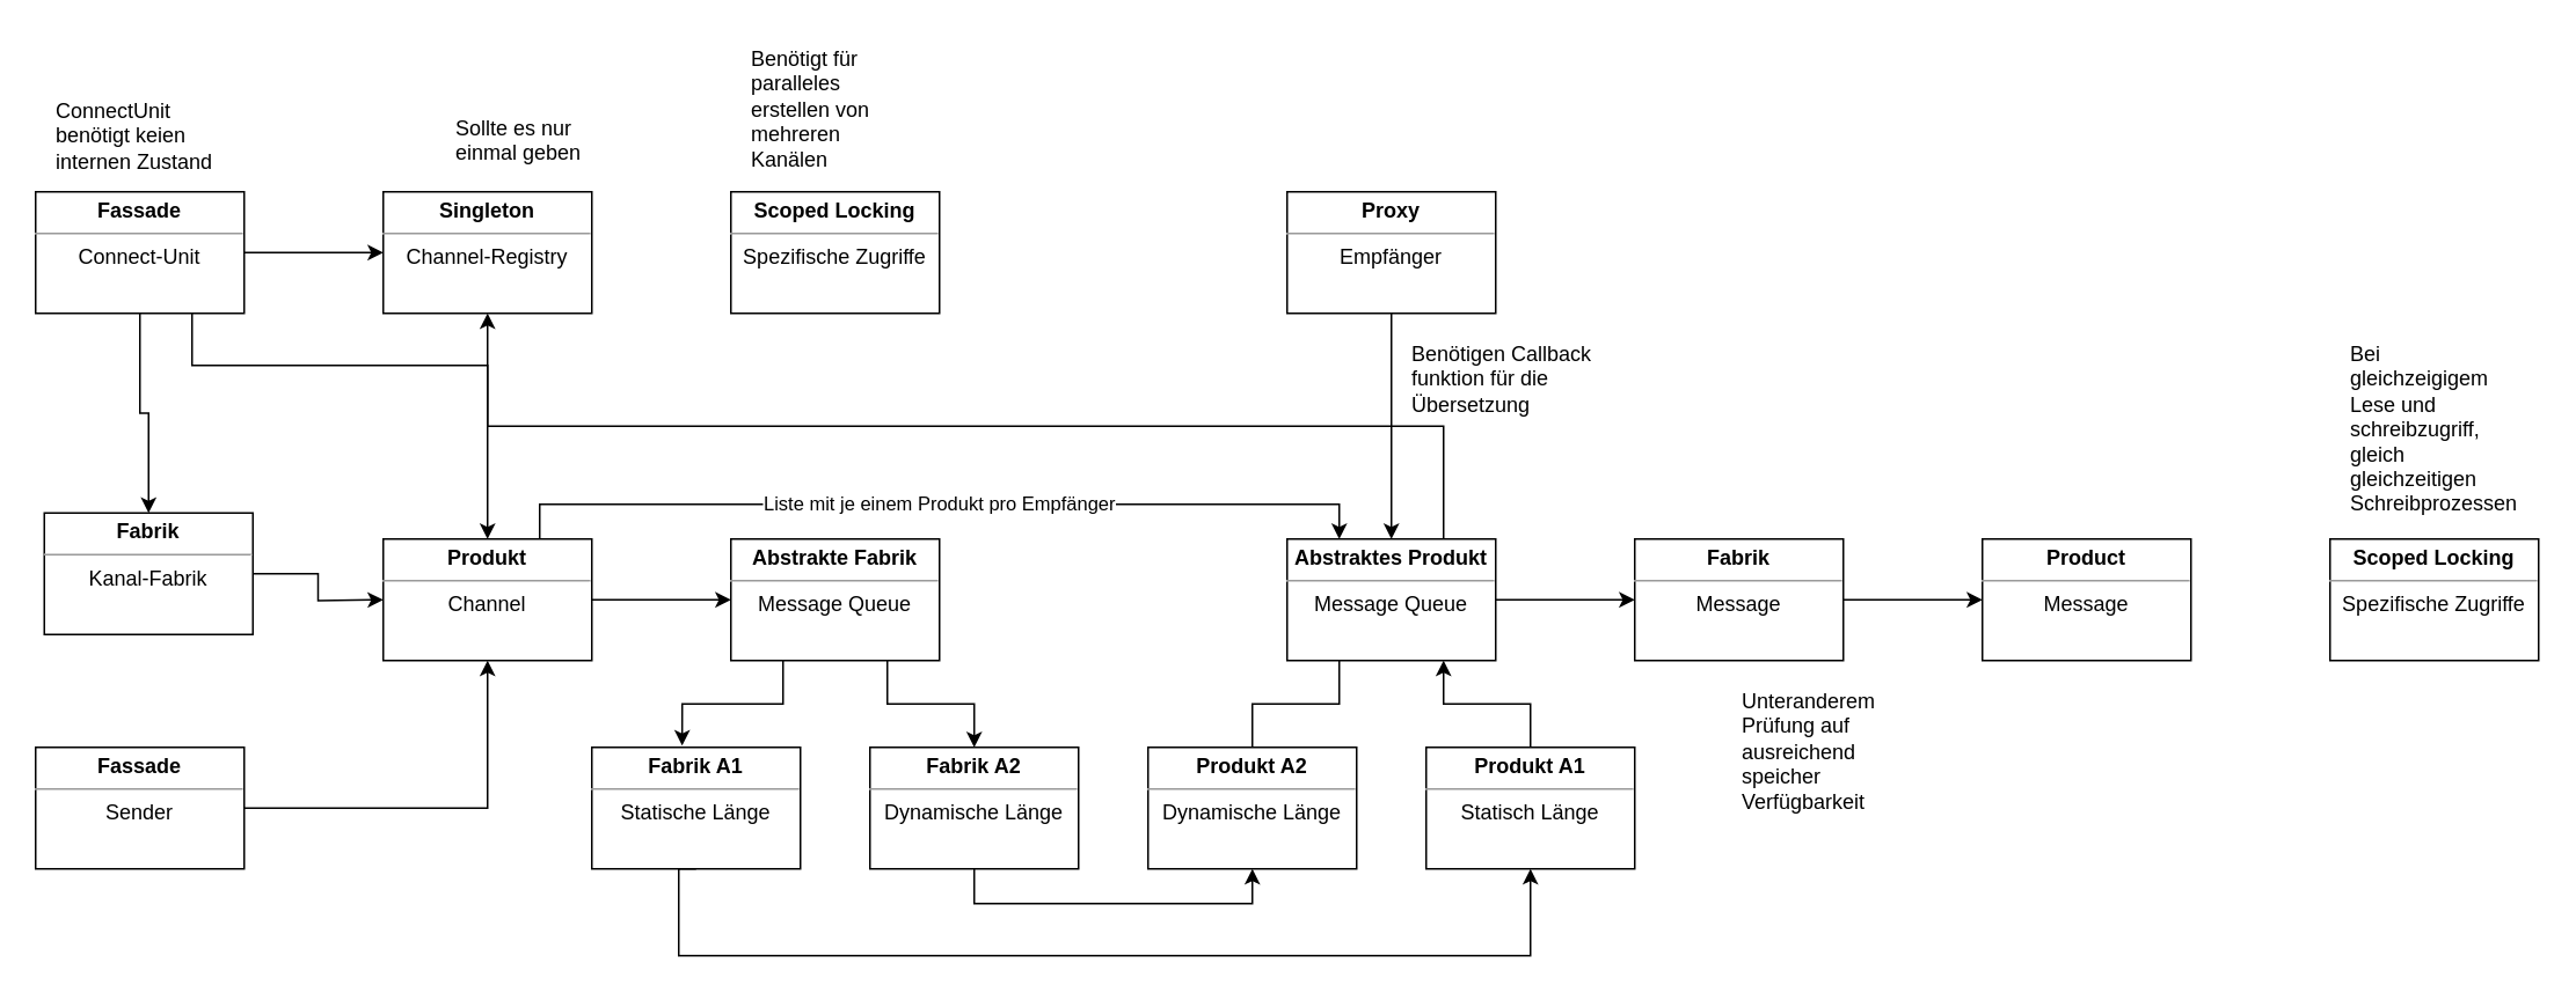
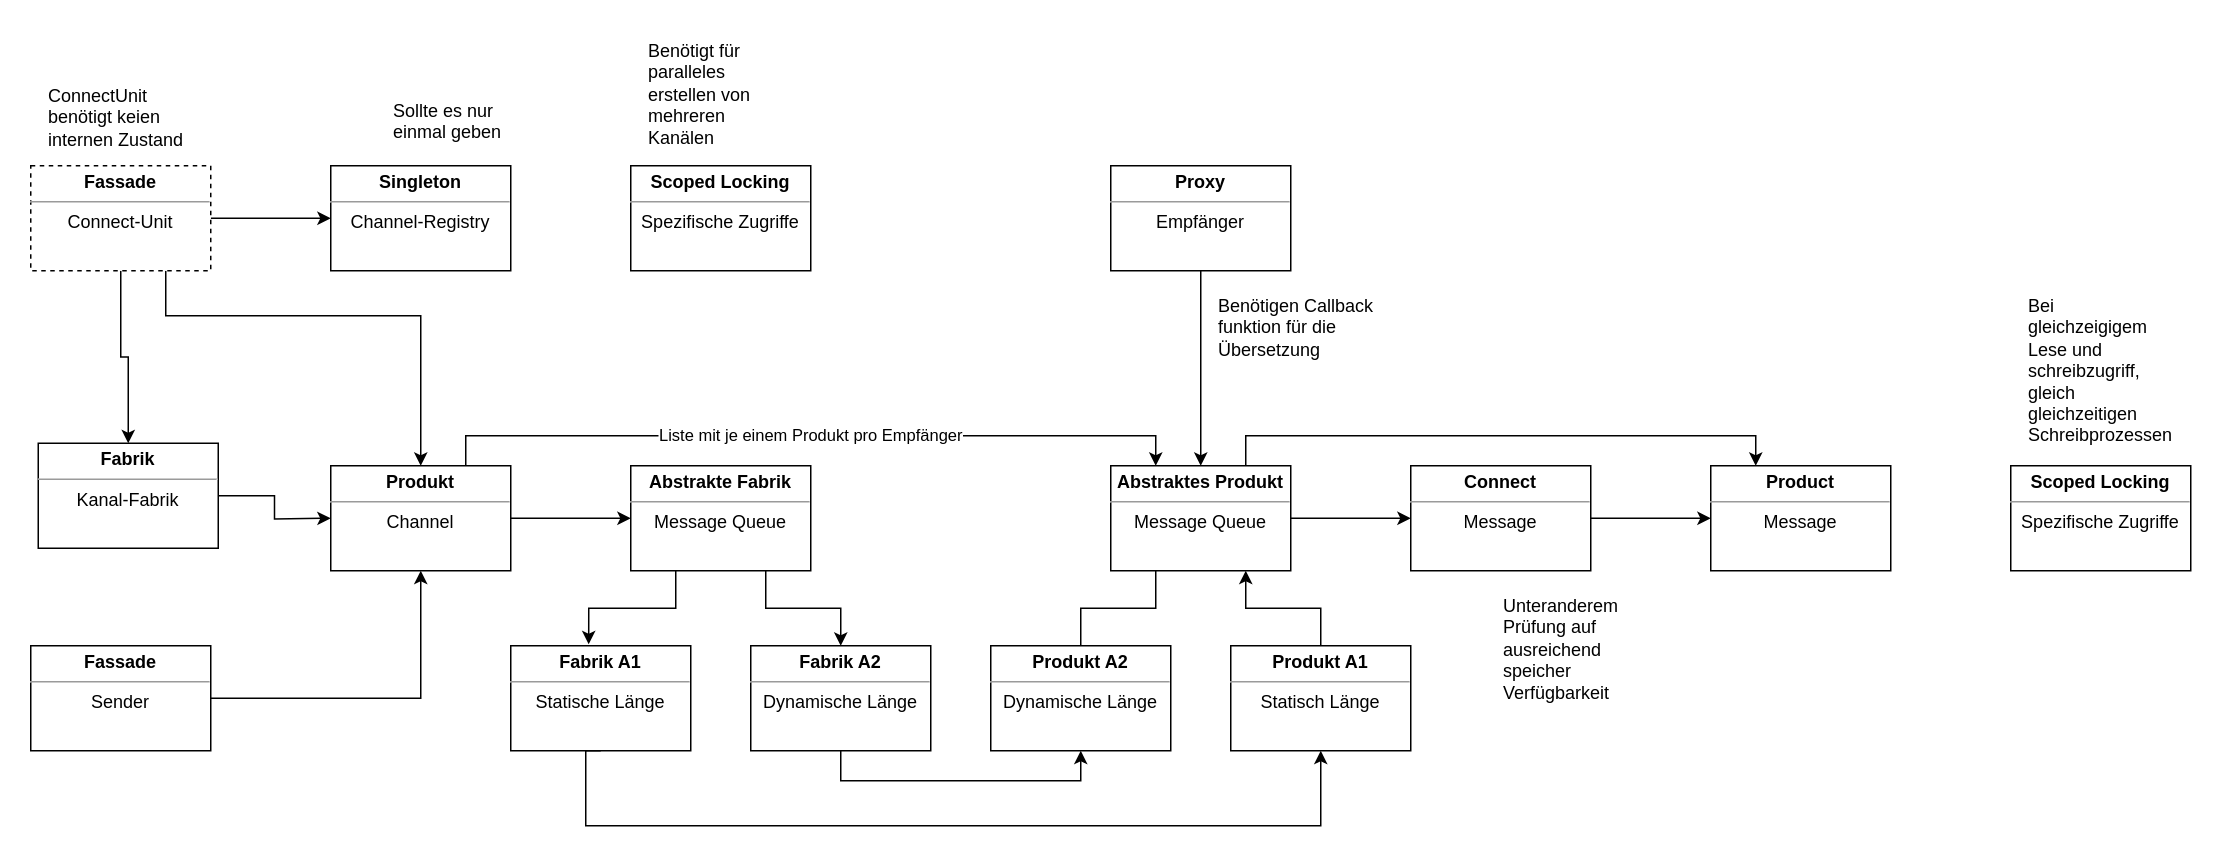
- <mxCell id="29" value="&lt;p style=&quot;margin:0px;margin-top:4px;text-align:center;&quot;&gt;&lt;b&gt;Fassade&lt;/b&gt;&lt;/p&gt;&lt;hr size=&quot;1&quot;&gt;&lt;div style=&quot;text-align: center; height: 2px;&quot;&gt;Connect-Unit&lt;/div&gt;" style="verticalAlign=top;align=left;overflow=fill;fontSize=12;fontFamily=Helvetica;html=1;" parent="1" vertex="1"><mxGeometry x="20" y="110" width="120" height="70" as="geometry" /></mxCell>
+ <mxCell id="29" value="&lt;p style=&quot;margin:0px;margin-top:4px;text-align:center;&quot;&gt;&lt;b&gt;Fassade&lt;/b&gt;&lt;/p&gt;&lt;hr size=&quot;1&quot;&gt;&lt;div style=&quot;text-align: center; height: 2px;&quot;&gt;Connect-Unit&lt;/div&gt;" style="verticalAlign=top;align=left;overflow=fill;fontSize=12;fontFamily=Helvetica;html=1;dashed=1;" parent="1" vertex="1"><mxGeometry x="20" y="110" width="120" height="70" as="geometry" /></mxCell>
- <mxCell id="15" style="edgeStyle=orthogonalEdgeStyle;rounded=0;orthogonalLoop=1;jettySize=auto;html=1;exitX=0.75;exitY=0;exitDx=0;exitDy=0;" parent="1" source="16" target="25" edge="1"><mxGeometry relative="1" as="geometry" /></mxCell>
+ <mxCell id="15" style="edgeStyle=orthogonalEdgeStyle;rounded=0;orthogonalLoop=1;jettySize=auto;html=1;exitX=0.75;exitY=0;exitDx=0;exitDy=0;entryX=0.25;entryY=0;entryDx=0;entryDy=0;" parent="1" source="16" target="32" edge="1"><mxGeometry relative="1" as="geometry" /></mxCell>
- <mxCell id="31" value="&lt;p style=&quot;margin:0px;margin-top:4px;text-align:center;&quot;&gt;&lt;b&gt;Fabrik&lt;/b&gt;&lt;/p&gt;&lt;hr size=&quot;1&quot;&gt;&lt;div style=&quot;text-align: center; height: 2px;&quot;&gt;Message&lt;br&gt;&lt;/div&gt;" style="verticalAlign=top;align=left;overflow=fill;fontSize=12;fontFamily=Helvetica;html=1;" parent="1" vertex="1"><mxGeometry x="940" y="310" width="120" height="70" as="geometry" /></mxCell>
+ <mxCell id="31" value="&lt;p style=&quot;margin:0px;margin-top:4px;text-align:center;&quot;&gt;&lt;b&gt;Connect&lt;/b&gt;&lt;/p&gt;&lt;hr size=&quot;1&quot;&gt;&lt;div style=&quot;text-align: center; height: 2px;&quot;&gt;Message&lt;br&gt;&lt;/div&gt;" style="verticalAlign=top;align=left;overflow=fill;fontSize=12;fontFamily=Helvetica;html=1;" parent="1" vertex="1"><mxGeometry x="940" y="310" width="120" height="70" as="geometry" /></mxCell>
